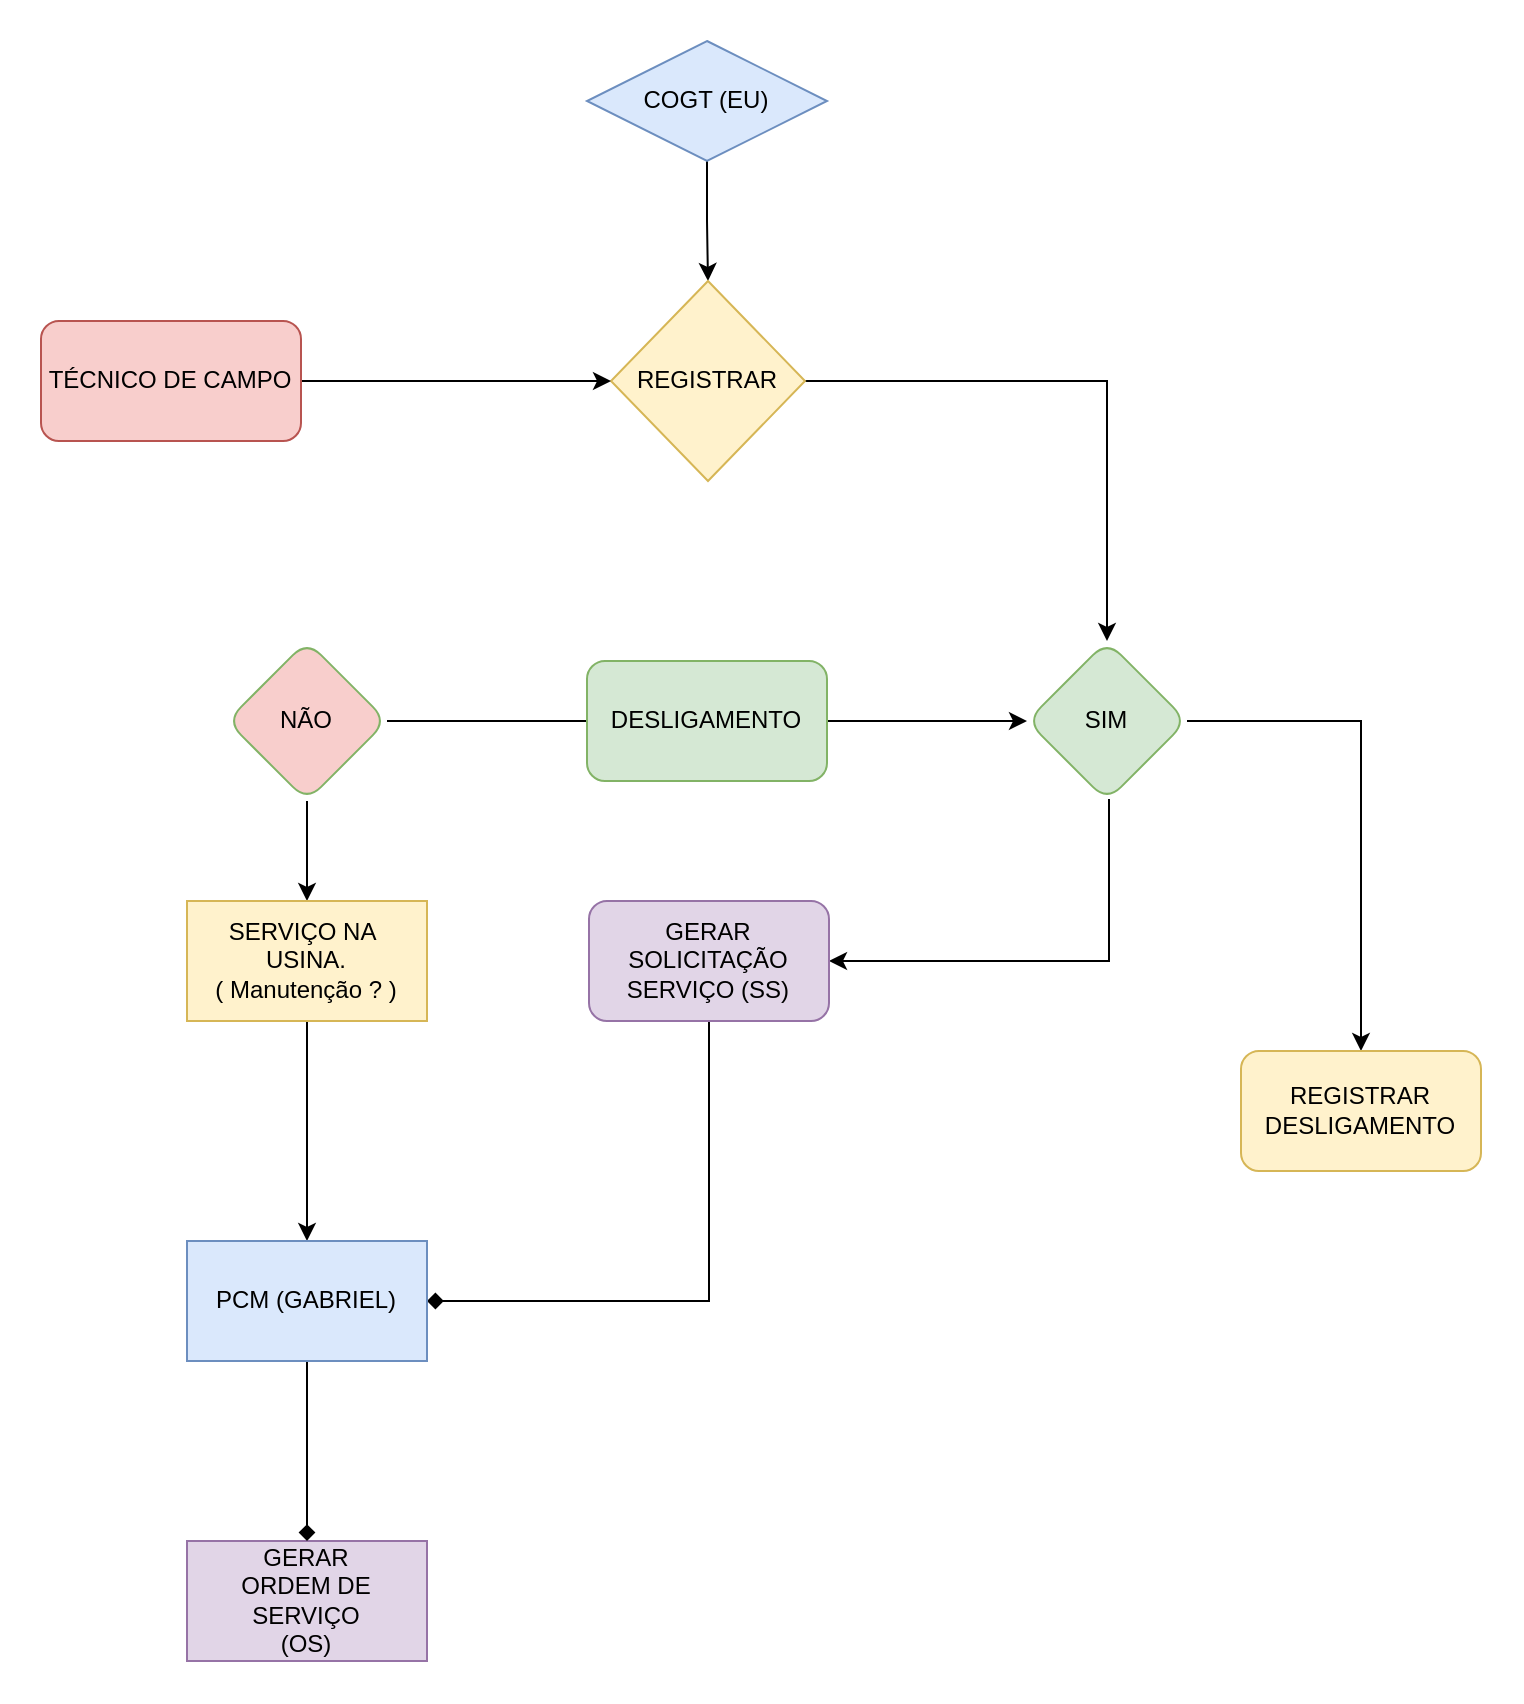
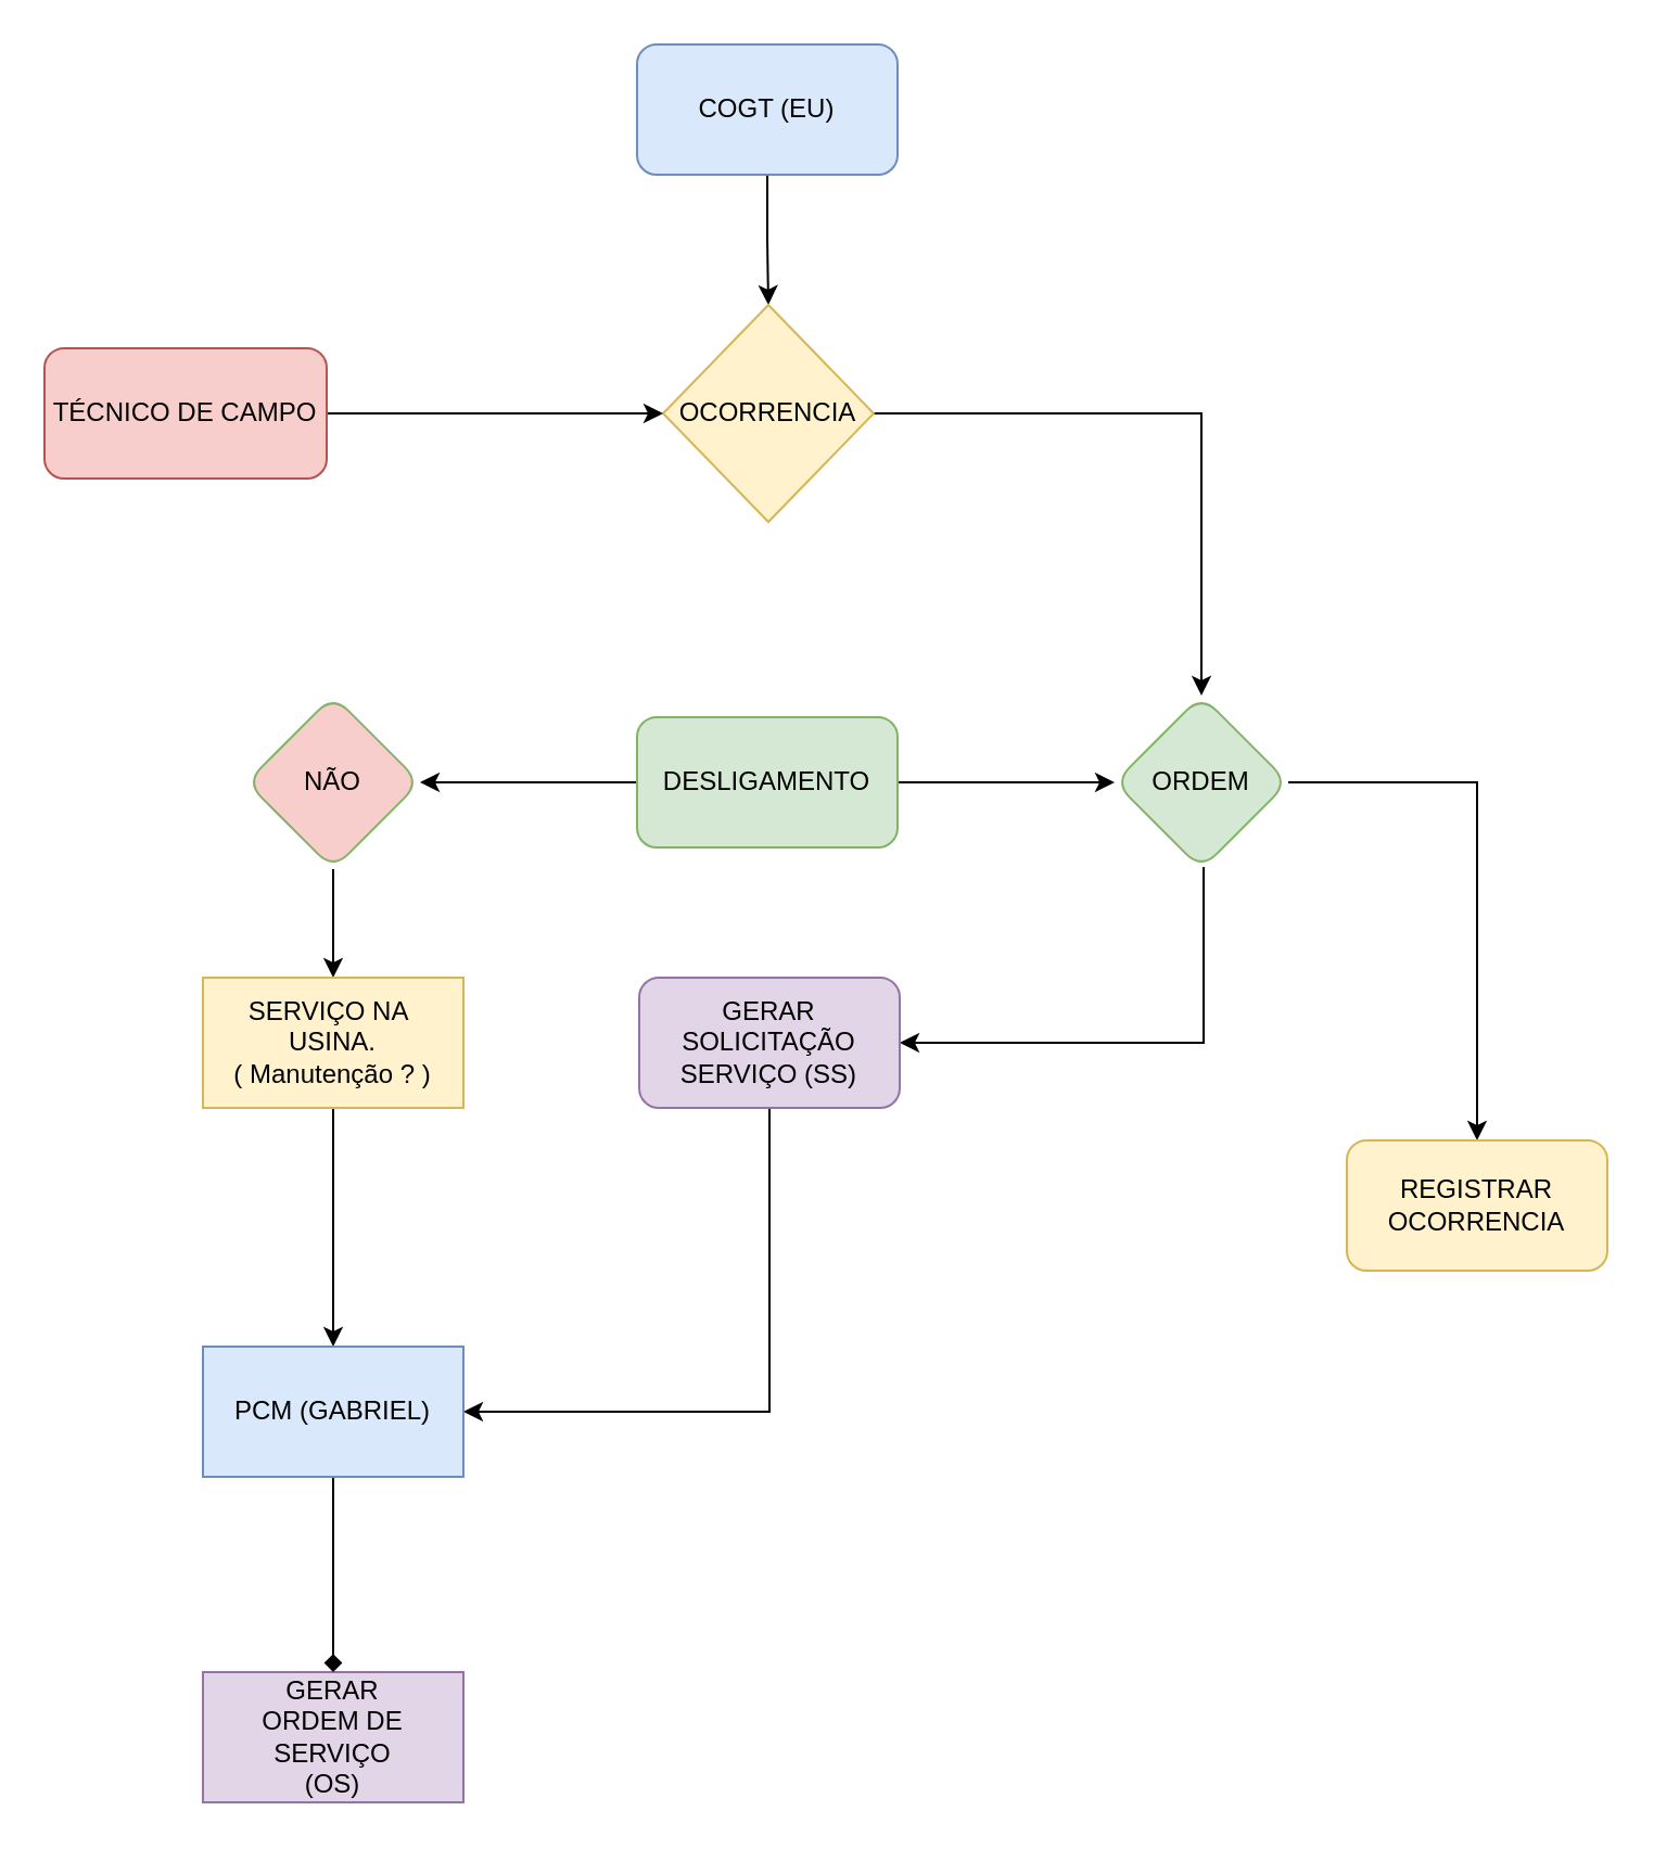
- <mxCell id="3" value="COGT (EU)" style="rhombus;whiteSpace=wrap;html=1;fillColor=#dae8fc;strokeColor=#6c8ebf;" vertex="1" parent="1"><mxGeometry x="293" y="20" width="120" height="60" as="geometry" /></mxCell>
+ <mxCell id="3" value="COGT (EU)" style="rounded=1;whiteSpace=wrap;html=1;fillColor=#dae8fc;strokeColor=#6c8ebf;" vertex="1" parent="1"><mxGeometry x="293" y="20" width="120" height="60" as="geometry" /></mxCell>
- <mxCell id="5" value="REGISTRAR" style="rhombus;whiteSpace=wrap;html=1;fillColor=#fff2cc;strokeColor=#d6b656;" vertex="1" parent="1"><mxGeometry x="305" y="140" width="97" height="100" as="geometry" /></mxCell>
+ <mxCell id="5" value="OCORRENCIA" style="rhombus;whiteSpace=wrap;html=1;fillColor=#fff2cc;strokeColor=#d6b656;" vertex="1" parent="1"><mxGeometry x="305" y="140" width="97" height="100" as="geometry" /></mxCell>
- <mxCell id="7" value="" style="edgeStyle=orthogonalEdgeStyle;rounded=0;orthogonalLoop=1;jettySize=auto;html=1;endArrow=none;" edge="1" parent="1" source="8" target="13"><mxGeometry relative="1" as="geometry" /></mxCell>
+ <mxCell id="7" value="" style="edgeStyle=orthogonalEdgeStyle;rounded=0;orthogonalLoop=1;jettySize=auto;html=1;" edge="1" parent="1" source="8" target="13"><mxGeometry relative="1" as="geometry" /></mxCell>
- <mxCell id="11" value="SIM" style="rhombus;whiteSpace=wrap;html=1;fillColor=#d5e8d4;strokeColor=#82b366;rounded=1;" vertex="1" parent="1"><mxGeometry x="513" y="320" width="80" height="80" as="geometry" /></mxCell>
+ <mxCell id="11" value="ORDEM" style="rhombus;whiteSpace=wrap;html=1;fillColor=#d5e8d4;strokeColor=#82b366;rounded=1;" vertex="1" parent="1"><mxGeometry x="513" y="320" width="80" height="80" as="geometry" /></mxCell>
- <mxCell id="23" value="REGISTRAR DESLIGAMENTO" style="rounded=1;whiteSpace=wrap;html=1;fillColor=#fff2cc;strokeColor=#d6b656;" vertex="1" parent="1"><mxGeometry x="620" y="525" width="120" height="60" as="geometry" /></mxCell>
+ <mxCell id="23" value="REGISTRAR OCORRENCIA" style="rounded=1;whiteSpace=wrap;html=1;fillColor=#fff2cc;strokeColor=#d6b656;" vertex="1" parent="1"><mxGeometry x="620" y="525" width="120" height="60" as="geometry" /></mxCell>
- <mxCell id="14" style="edgeStyle=orthogonalEdgeStyle;rounded=0;orthogonalLoop=1;jettySize=auto;html=1;entryX=1;entryY=0.5;entryDx=0;entryDy=0;endArrow=diamond;" edge="1" parent="1" source="15" target="22"><mxGeometry relative="1" as="geometry"><Array as="points"><mxPoint x="354" y="650" /></Array></mxGeometry></mxCell>
+ <mxCell id="14" style="edgeStyle=orthogonalEdgeStyle;rounded=0;orthogonalLoop=1;jettySize=auto;html=1;entryX=1;entryY=0.5;entryDx=0;entryDy=0;" edge="1" parent="1" source="15" target="22"><mxGeometry relative="1" as="geometry"><Array as="points"><mxPoint x="354" y="650" /></Array></mxGeometry></mxCell>
